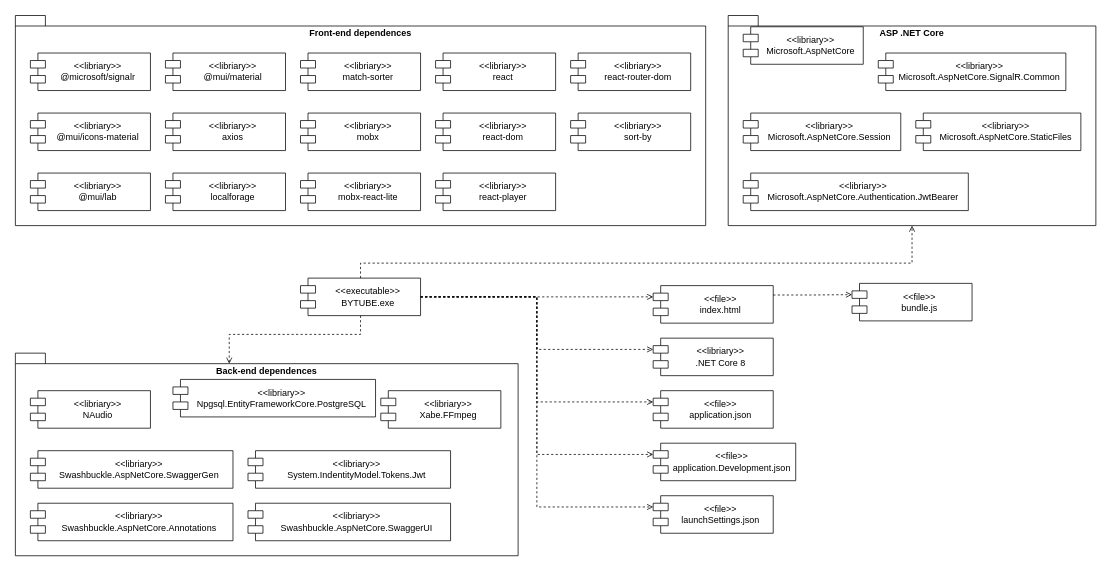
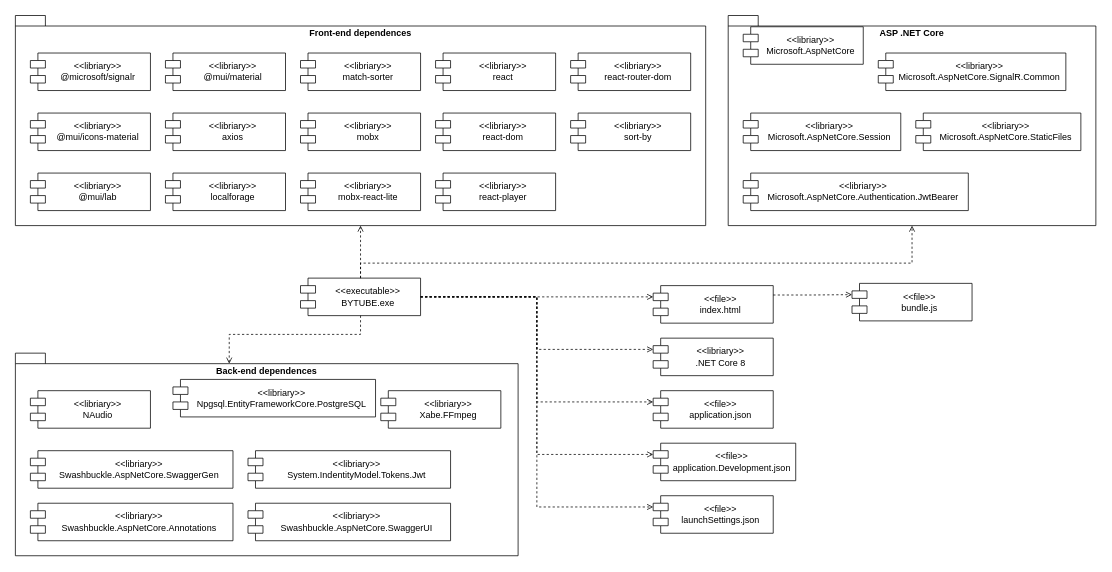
+ <mxCell id="5" style="edgeStyle=orthogonalEdgeStyle;rounded=0;orthogonalLoop=1;jettySize=auto;html=1;entryX=0.5;entryY=1;entryDx=0;entryDy=0;entryPerimeter=0;dashed=1;endArrow=open;endFill=0;" parent="1" source="2" target="4" edge="1"><mxGeometry relative="1" as="geometry" /></mxCell>
